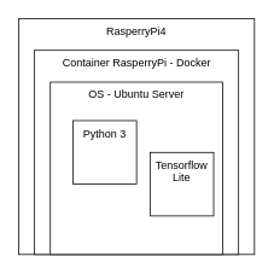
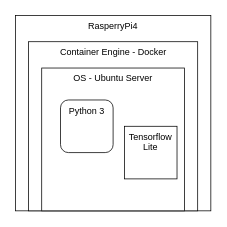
- <mxCell id="3" value="Container RasperryPi - Docker" style="whiteSpace=wrap;html=1;aspect=fixed;verticalAlign=top;" parent="1" vertex="1"><mxGeometry x="37.5" y="55" width="225" height="225" as="geometry" /></mxCell>
+ <mxCell id="3" value="Container Engine - Docker" style="whiteSpace=wrap;html=1;aspect=fixed;verticalAlign=top;" parent="1" vertex="1"><mxGeometry x="37.5" y="55" width="225" height="225" as="geometry" /></mxCell>
- <mxCell id="5" value="Python 3" style="whiteSpace=wrap;html=1;aspect=fixed;verticalAlign=top;" parent="1" vertex="1"><mxGeometry x="80" y="132.5" width="70" height="70" as="geometry" /></mxCell>
+ <mxCell id="5" value="Python 3" style="whiteSpace=wrap;html=1;aspect=fixed;verticalAlign=top;rounded=1;" parent="1" vertex="1"><mxGeometry x="80" y="132.5" width="70" height="70" as="geometry" /></mxCell>
